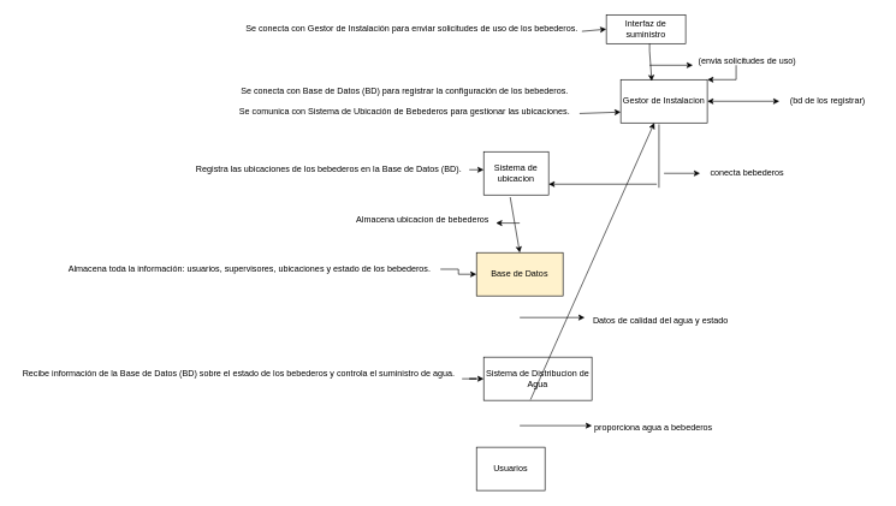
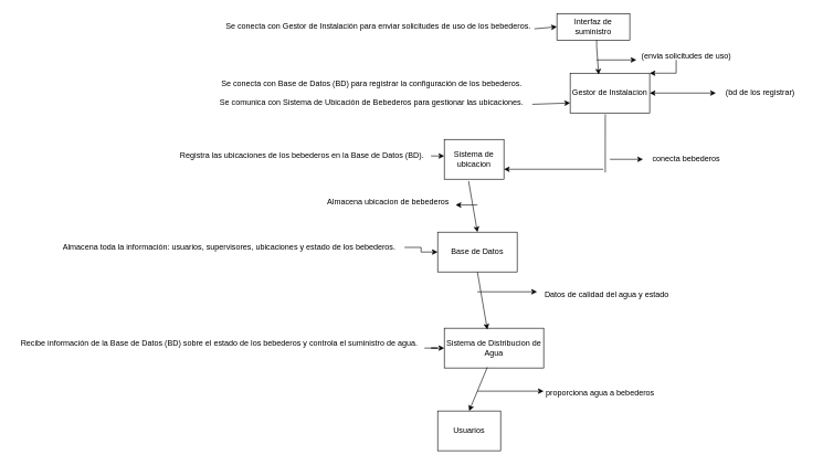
- <mxCell id="24" value="" style="endArrow=classic;html=1;rounded=0;exitX=0.433;exitY=0.983;exitDx=0;exitDy=0;exitPerimeter=0;" edge="1" parent="1" source="5" target="3"><mxGeometry width="50" height="50" relative="1" as="geometry"><mxPoint x="700" y="600" as="sourcePoint" /><mxPoint x="722" y="600" as="targetPoint" /></mxGeometry></mxCell>
+ <mxCell id="24" value="" style="endArrow=classic;html=1;rounded=0;exitX=0.433;exitY=0.983;exitDx=0;exitDy=0;exitPerimeter=0;entryX=0.5;entryY=0;entryDx=0;entryDy=0;" edge="1" parent="1" source="5" target="25"><mxGeometry width="50" height="50" relative="1" as="geometry"><mxPoint x="700" y="600" as="sourcePoint" /><mxPoint x="722" y="600" as="targetPoint" /></mxGeometry></mxCell>
- <mxCell id="6" value="Base de Datos" style="rounded=0;whiteSpace=wrap;html=1;fillColor=#fff2cc;" vertex="1" parent="1"><mxGeometry x="660" y="350" width="120" height="60" as="geometry" /></mxCell>
+ <mxCell id="6" value="Base de Datos" style="rounded=0;whiteSpace=wrap;html=1;" vertex="1" parent="1"><mxGeometry x="660" y="350" width="120" height="60" as="geometry" /></mxCell>
+ <mxCell id="23" value="" style="endArrow=classic;html=1;rounded=0;entryX=0.433;entryY=0.033;entryDx=0;entryDy=0;entryPerimeter=0;exitX=0.5;exitY=1;exitDx=0;exitDy=0;" edge="1" parent="1" source="6" target="5"><mxGeometry width="50" height="50" relative="1" as="geometry"><mxPoint x="820" y="460" as="sourcePoint" /><mxPoint x="870" y="410" as="targetPoint" /></mxGeometry></mxCell>
